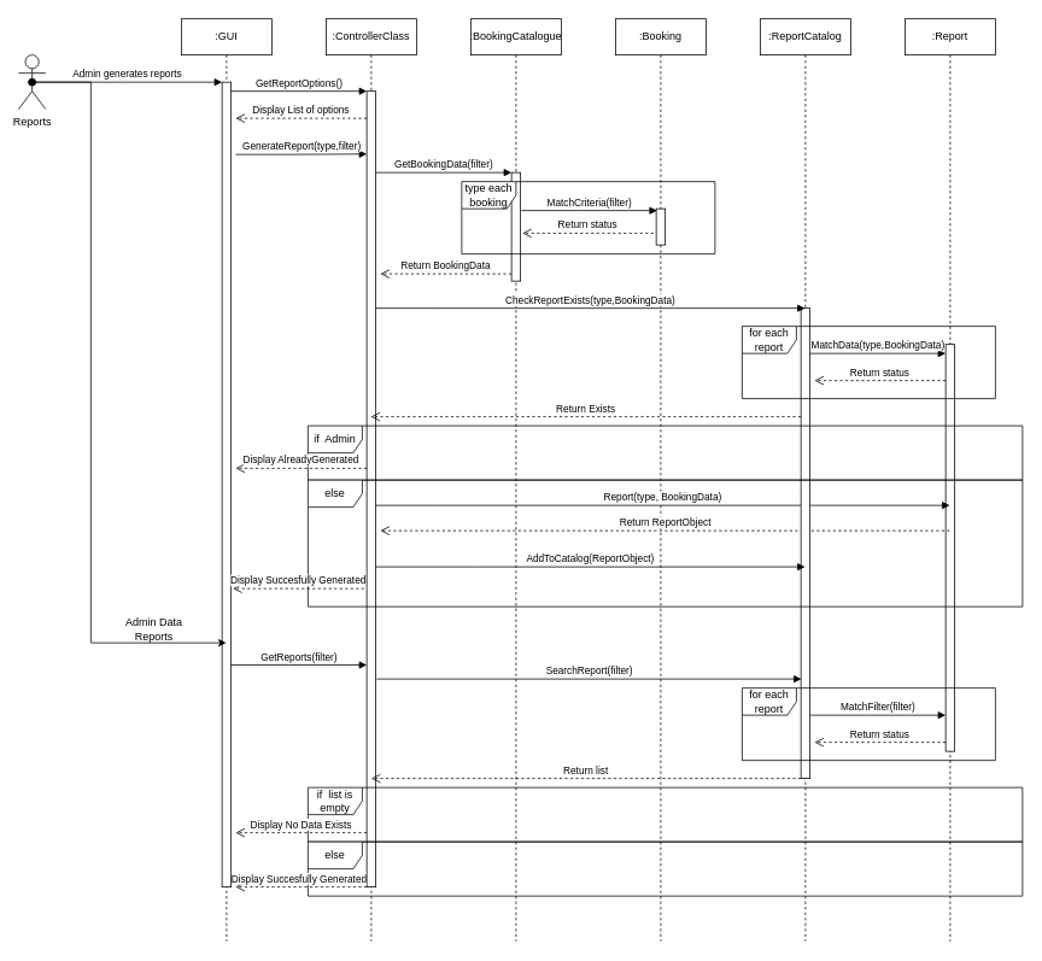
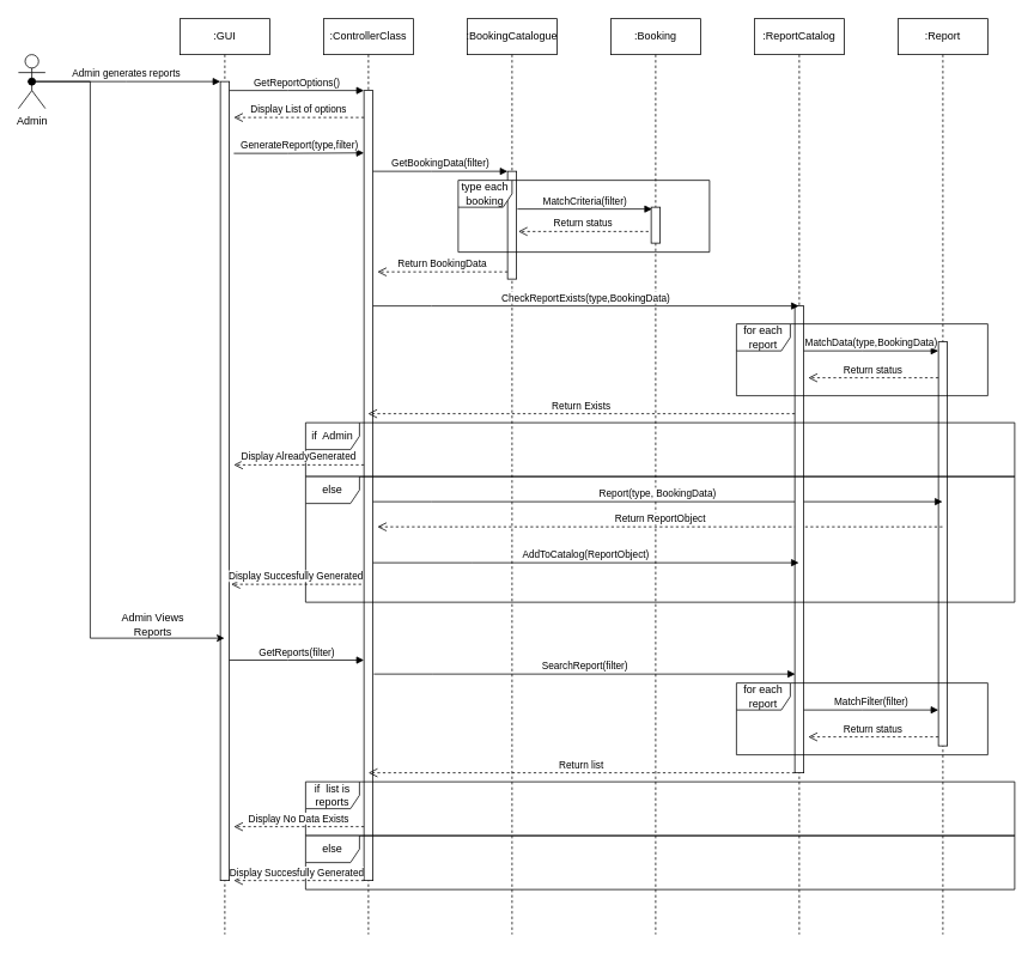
- <mxCell id="26" value="Reports" style="shape=umlActor;verticalLabelPosition=bottom;verticalAlign=top;html=1;" vertex="1" parent="1"><mxGeometry x="20" y="60" width="30" height="60" as="geometry" /></mxCell>
+ <mxCell id="26" value="Admin" style="shape=umlActor;verticalLabelPosition=bottom;verticalAlign=top;html=1;" vertex="1" parent="1"><mxGeometry x="20" y="60" width="30" height="60" as="geometry" /></mxCell>
- <mxCell id="37" value="Admin Data Reports" style="text;html=1;whiteSpace=wrap;strokeColor=none;fillColor=none;align=center;verticalAlign=middle;rounded=0;" vertex="1" parent="1"><mxGeometry x="120" y="680" width="100" height="30" as="geometry" /></mxCell>
+ <mxCell id="37" value="Admin Views Reports" style="text;html=1;whiteSpace=wrap;strokeColor=none;fillColor=none;align=center;verticalAlign=middle;rounded=0;" vertex="1" parent="1"><mxGeometry x="120" y="680" width="100" height="30" as="geometry" /></mxCell>
- <mxCell id="44" value="if&amp;nbsp; list is empty" style="shape=umlFrame;whiteSpace=wrap;html=1;pointerEvents=0;" vertex="1" parent="1"><mxGeometry x="340" y="870" width="790" height="60" as="geometry" /></mxCell>
+ <mxCell id="44" value="if&amp;nbsp; list is reports" style="shape=umlFrame;whiteSpace=wrap;html=1;pointerEvents=0;" vertex="1" parent="1"><mxGeometry x="340" y="870" width="790" height="60" as="geometry" /></mxCell>
